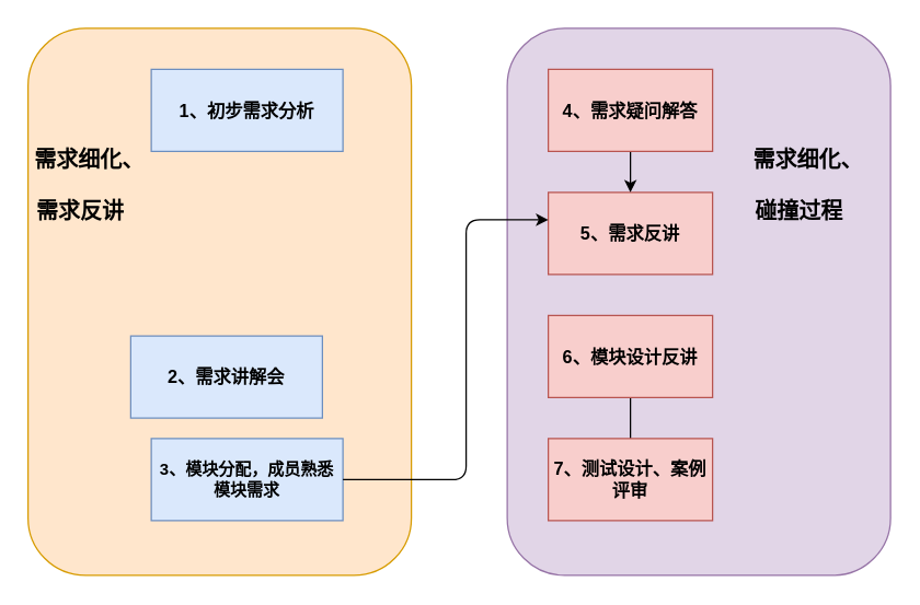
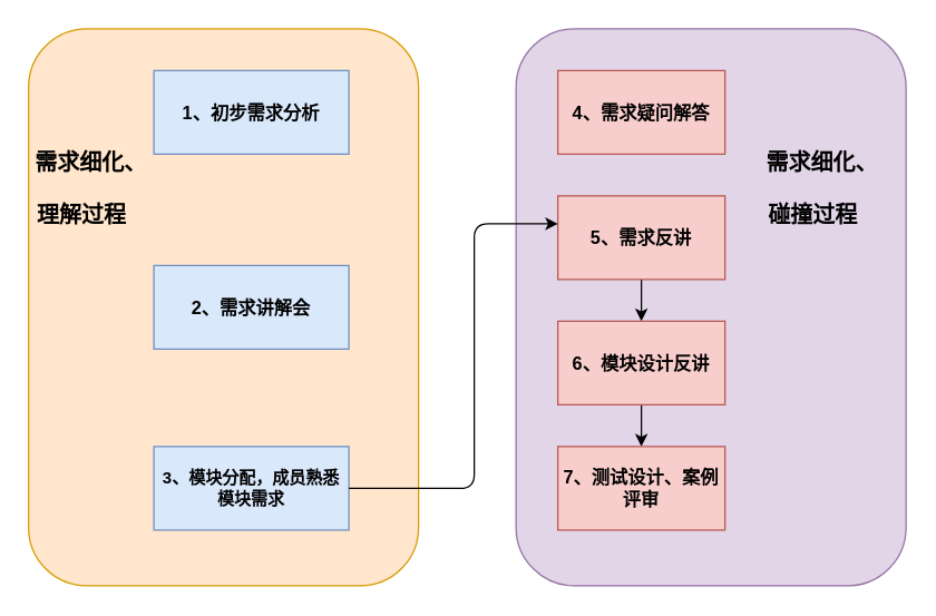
- <mxCell id="15" value="" style="edgeStyle=orthogonalEdgeStyle;rounded=0;orthogonalLoop=1;jettySize=auto;html=1;fontSize=13;" edge="1" parent="1" source="16" target="8"><mxGeometry relative="1" as="geometry" /></mxCell>
- <mxCell id="13" value="需求细化、&lt;br style=&quot;font-size: 16px;&quot;&gt;&lt;br style=&quot;font-size: 16px;&quot;&gt;需求反讲&amp;nbsp; &amp;nbsp;" style="text;html=1;strokeColor=none;fillColor=none;align=center;verticalAlign=middle;whiteSpace=wrap;rounded=0;strokeWidth=5;fontSize=16;fontStyle=1" vertex="1" parent="1"><mxGeometry x="20" y="70" width="90" height="130" as="geometry" /></mxCell>
+ <mxCell id="13" value="需求细化、&lt;br style=&quot;font-size: 16px;&quot;&gt;&lt;br style=&quot;font-size: 16px;&quot;&gt;理解过程&amp;nbsp; &amp;nbsp;" style="text;html=1;strokeColor=none;fillColor=none;align=center;verticalAlign=middle;whiteSpace=wrap;rounded=0;strokeWidth=5;fontSize=16;fontStyle=1" vertex="1" parent="1"><mxGeometry x="20" y="70" width="90" height="130" as="geometry" /></mxCell>
+ <mxCell id="7" value="" style="edgeStyle=orthogonalEdgeStyle;rounded=0;orthogonalLoop=1;jettySize=auto;html=1;fontStyle=1" edge="1" parent="1" source="8" target="10"><mxGeometry relative="1" as="geometry" /></mxCell>
- <mxCell id="5" value="2、需求讲解会" style="rounded=0;whiteSpace=wrap;html=1;fontStyle=1;fontSize=13;fillColor=#dae8fc;strokeColor=#6c8ebf;" vertex="1" parent="1"><mxGeometry x="95" y="245" width="140" height="60" as="geometry" /></mxCell>
+ <mxCell id="5" value="2、需求讲解会" style="rounded=0;whiteSpace=wrap;html=1;fontStyle=1;fontSize=13;fillColor=#dae8fc;strokeColor=#6c8ebf;" vertex="1" parent="1"><mxGeometry x="110" y="190" width="140" height="60" as="geometry" /></mxCell>
- <mxCell id="9" value="" style="edgeStyle=orthogonalEdgeStyle;rounded=0;orthogonalLoop=1;jettySize=auto;html=1;fontStyle=1;endArrow=none;" edge="1" parent="1" source="10" target="11"><mxGeometry relative="1" as="geometry" /></mxCell>
+ <mxCell id="9" value="" style="edgeStyle=orthogonalEdgeStyle;rounded=0;orthogonalLoop=1;jettySize=auto;html=1;fontStyle=1" edge="1" parent="1" source="10" target="11"><mxGeometry relative="1" as="geometry" /></mxCell>
